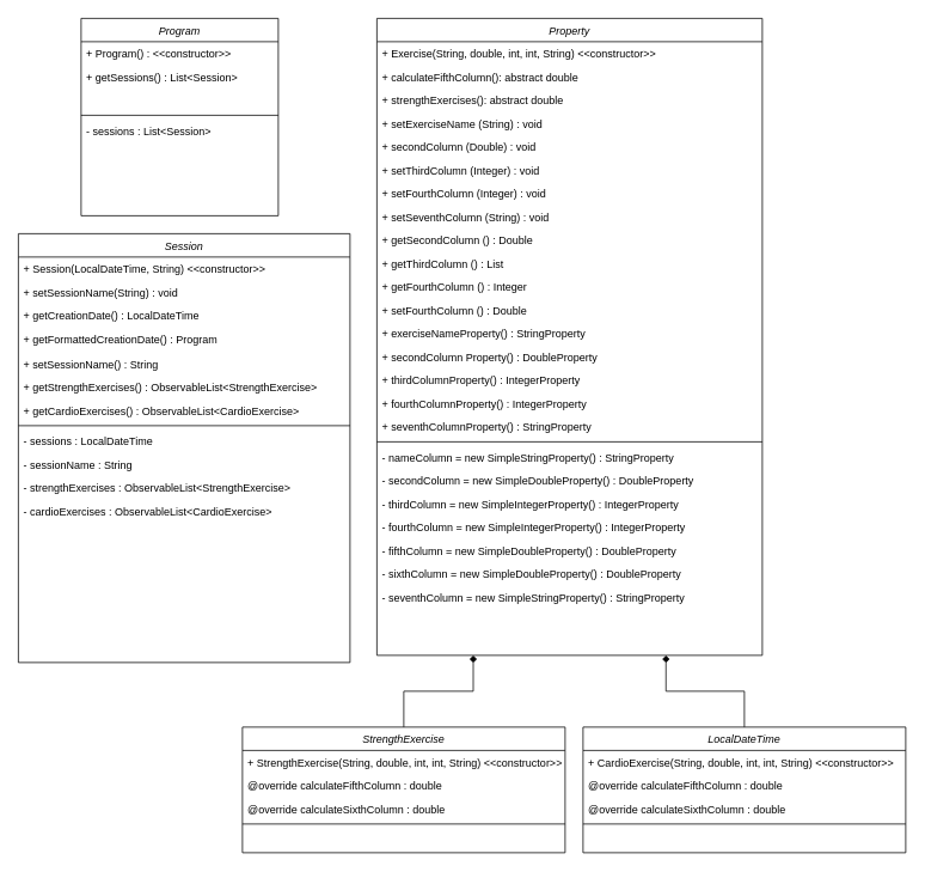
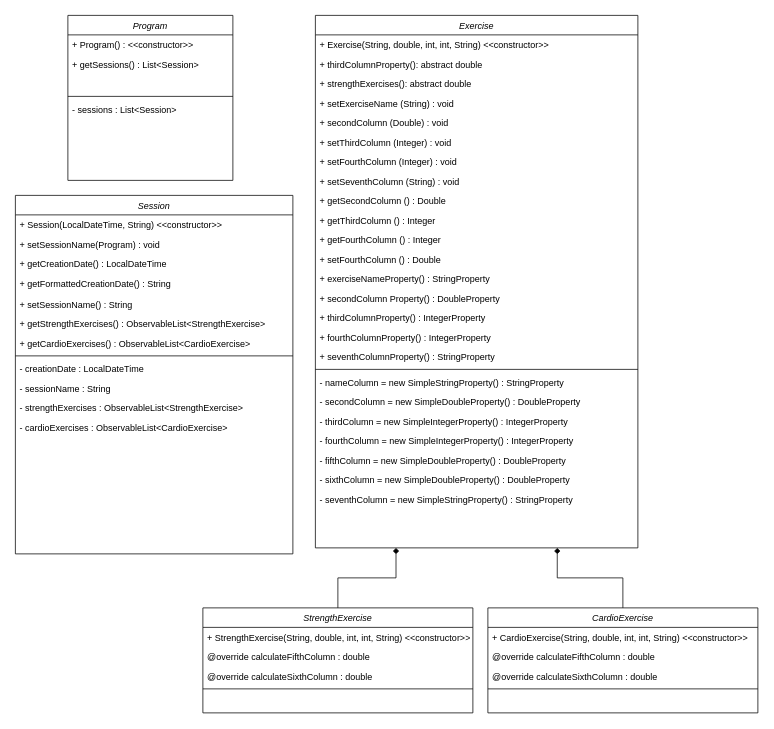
- <mxCell id="15" value="Property" style="swimlane;fontStyle=2;align=center;verticalAlign=top;childLayout=stackLayout;horizontal=1;startSize=26;horizontalStack=0;resizeParent=1;resizeLast=0;collapsible=1;marginBottom=0;rounded=0;shadow=0;strokeWidth=1;" parent="1" vertex="1"><mxGeometry x="420" y="20" width="430" height="710" as="geometry"><mxRectangle x="230" y="140" width="160" height="26" as="alternateBounds" /></mxGeometry></mxCell>
+ <mxCell id="15" value="Exercise" style="swimlane;fontStyle=2;align=center;verticalAlign=top;childLayout=stackLayout;horizontal=1;startSize=26;horizontalStack=0;resizeParent=1;resizeLast=0;collapsible=1;marginBottom=0;rounded=0;shadow=0;strokeWidth=1;" parent="1" vertex="1"><mxGeometry x="420" y="20" width="430" height="710" as="geometry"><mxRectangle x="230" y="140" width="160" height="26" as="alternateBounds" /></mxGeometry></mxCell>
- <mxCell id="17" value="+ calculateFifthColumn(): abstract double" style="text;align=left;verticalAlign=top;spacingLeft=4;spacingRight=4;overflow=hidden;rotatable=0;points=[[0,0.5],[1,0.5]];portConstraint=eastwest;rounded=0;shadow=0;html=0;" vertex="1" parent="15"><mxGeometry y="52" width="430" height="26" as="geometry" /></mxCell>
+ <mxCell id="17" value="+ thirdColumnProperty(): abstract double" style="text;align=left;verticalAlign=top;spacingLeft=4;spacingRight=4;overflow=hidden;rotatable=0;points=[[0,0.5],[1,0.5]];portConstraint=eastwest;rounded=0;shadow=0;html=0;" vertex="1" parent="15"><mxGeometry y="52" width="430" height="26" as="geometry" /></mxCell>
- <mxCell id="25" value="+ getThirdColumn () : List" style="text;align=left;verticalAlign=top;spacingLeft=4;spacingRight=4;overflow=hidden;rotatable=0;points=[[0,0.5],[1,0.5]];portConstraint=eastwest;rounded=0;shadow=0;html=0;" parent="15" vertex="1"><mxGeometry y="260" width="430" height="26" as="geometry" /></mxCell>
+ <mxCell id="25" value="+ getThirdColumn () : Integer" style="text;align=left;verticalAlign=top;spacingLeft=4;spacingRight=4;overflow=hidden;rotatable=0;points=[[0,0.5],[1,0.5]];portConstraint=eastwest;rounded=0;shadow=0;html=0;" parent="15" vertex="1"><mxGeometry y="260" width="430" height="26" as="geometry" /></mxCell>
- <mxCell id="4" value="+ setSessionName(String) : void" style="text;align=left;verticalAlign=top;spacingLeft=4;spacingRight=4;overflow=hidden;rotatable=0;points=[[0,0.5],[1,0.5]];portConstraint=eastwest;rounded=0;shadow=0;html=0;" parent="2" vertex="1"><mxGeometry y="52" width="370" height="26" as="geometry" /></mxCell>
+ <mxCell id="4" value="+ setSessionName(Program) : void" style="text;align=left;verticalAlign=top;spacingLeft=4;spacingRight=4;overflow=hidden;rotatable=0;points=[[0,0.5],[1,0.5]];portConstraint=eastwest;rounded=0;shadow=0;html=0;" parent="2" vertex="1"><mxGeometry y="52" width="370" height="26" as="geometry" /></mxCell>
- <mxCell id="6" value="+ getFormattedCreationDate() : Program" style="text;align=left;verticalAlign=top;spacingLeft=4;spacingRight=4;overflow=hidden;rotatable=0;points=[[0,0.5],[1,0.5]];portConstraint=eastwest;rounded=0;shadow=0;html=0;" parent="2" vertex="1"><mxGeometry y="104" width="370" height="28" as="geometry" /></mxCell>
+ <mxCell id="6" value="+ getFormattedCreationDate() : String" style="text;align=left;verticalAlign=top;spacingLeft=4;spacingRight=4;overflow=hidden;rotatable=0;points=[[0,0.5],[1,0.5]];portConstraint=eastwest;rounded=0;shadow=0;html=0;" parent="2" vertex="1"><mxGeometry y="104" width="370" height="28" as="geometry" /></mxCell>
- <mxCell id="11" value="- sessions : LocalDateTime" style="text;align=left;verticalAlign=top;spacingLeft=4;spacingRight=4;overflow=hidden;rotatable=0;points=[[0,0.5],[1,0.5]];portConstraint=eastwest;" parent="2" vertex="1"><mxGeometry y="218" width="370" height="26" as="geometry" /></mxCell>
+ <mxCell id="11" value="- creationDate : LocalDateTime" style="text;align=left;verticalAlign=top;spacingLeft=4;spacingRight=4;overflow=hidden;rotatable=0;points=[[0,0.5],[1,0.5]];portConstraint=eastwest;" parent="2" vertex="1"><mxGeometry y="218" width="370" height="26" as="geometry" /></mxCell>
- <mxCell id="56" value="LocalDateTime" style="swimlane;fontStyle=2;align=center;verticalAlign=top;childLayout=stackLayout;horizontal=1;startSize=26;horizontalStack=0;resizeParent=1;resizeLast=0;collapsible=1;marginBottom=0;rounded=0;shadow=0;strokeWidth=1;" vertex="1" parent="1"><mxGeometry x="650" y="810" width="360" height="140" as="geometry"><mxRectangle x="230" y="140" width="160" height="26" as="alternateBounds" /></mxGeometry></mxCell>
+ <mxCell id="56" value="CardioExercise" style="swimlane;fontStyle=2;align=center;verticalAlign=top;childLayout=stackLayout;horizontal=1;startSize=26;horizontalStack=0;resizeParent=1;resizeLast=0;collapsible=1;marginBottom=0;rounded=0;shadow=0;strokeWidth=1;" vertex="1" parent="1"><mxGeometry x="650" y="810" width="360" height="140" as="geometry"><mxRectangle x="230" y="140" width="160" height="26" as="alternateBounds" /></mxGeometry></mxCell>
